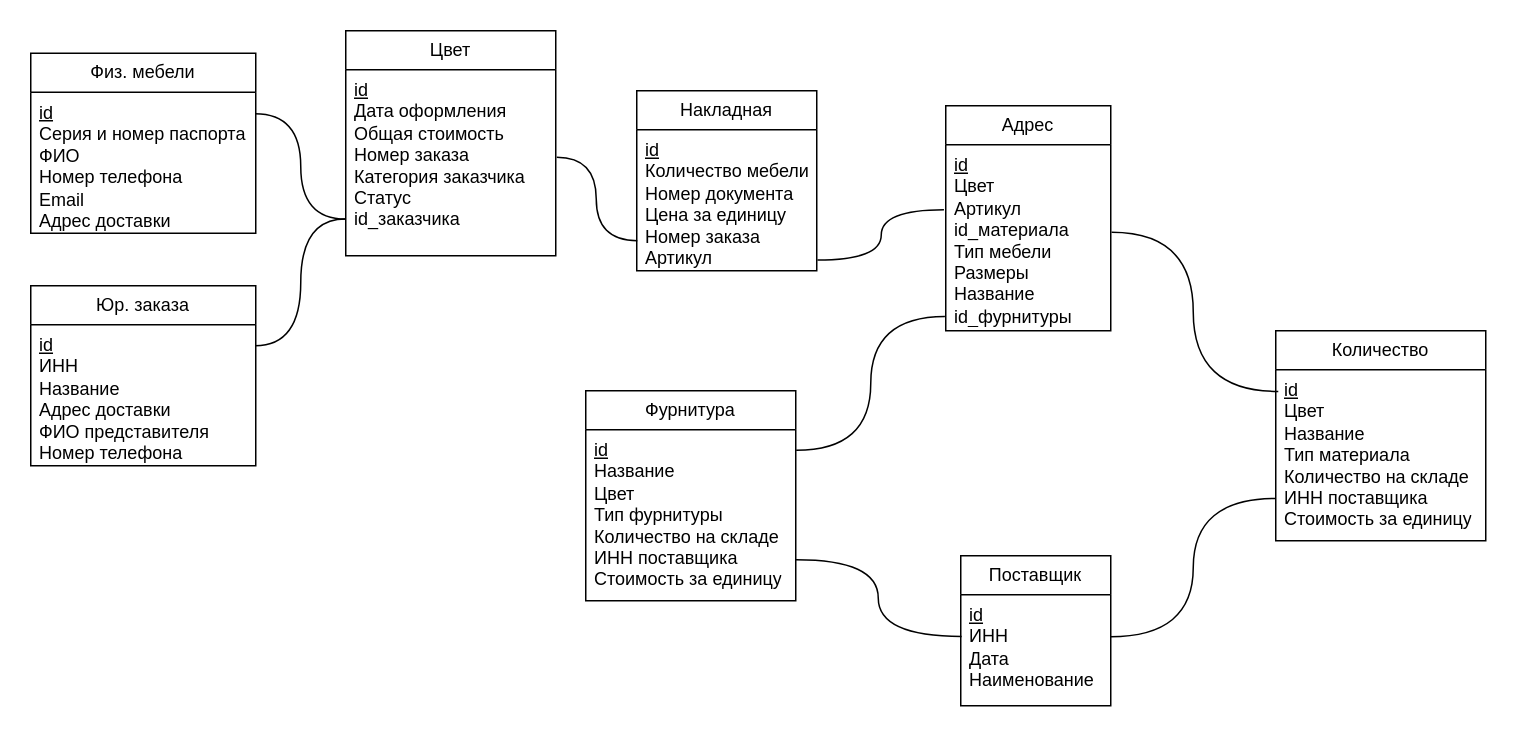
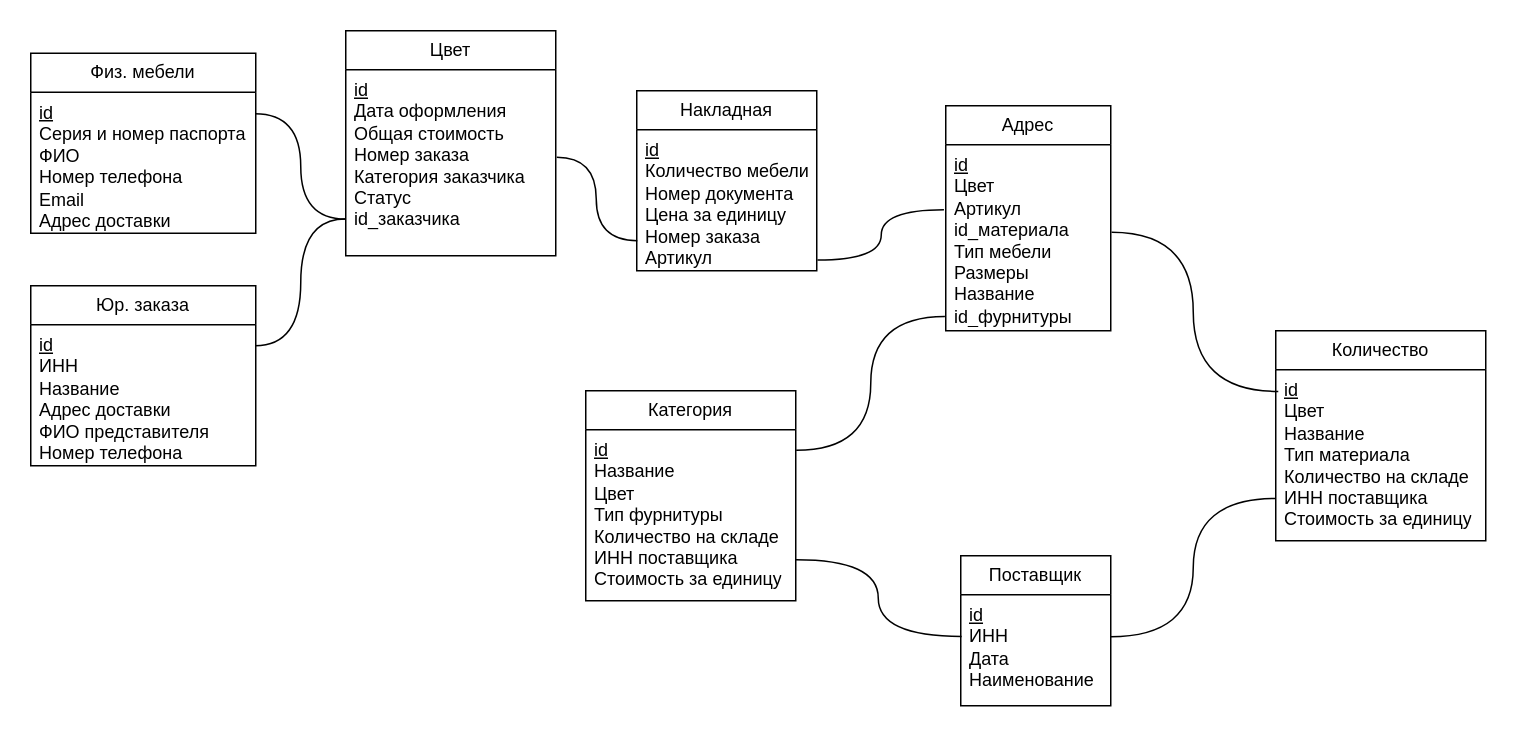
- <mxCell id="14" value="Фурнитура" style="swimlane;fontStyle=0;childLayout=stackLayout;horizontal=1;startSize=26;fillColor=none;horizontalStack=0;resizeParent=1;resizeParentMax=0;resizeLast=0;collapsible=1;marginBottom=0;whiteSpace=wrap;html=1;" parent="1" vertex="1"><mxGeometry x="390" y="260" width="140" height="140" as="geometry" /></mxCell>
+ <mxCell id="14" value="Категория" style="swimlane;fontStyle=0;childLayout=stackLayout;horizontal=1;startSize=26;fillColor=none;horizontalStack=0;resizeParent=1;resizeParentMax=0;resizeLast=0;collapsible=1;marginBottom=0;whiteSpace=wrap;html=1;" parent="1" vertex="1"><mxGeometry x="390" y="260" width="140" height="140" as="geometry" /></mxCell>
